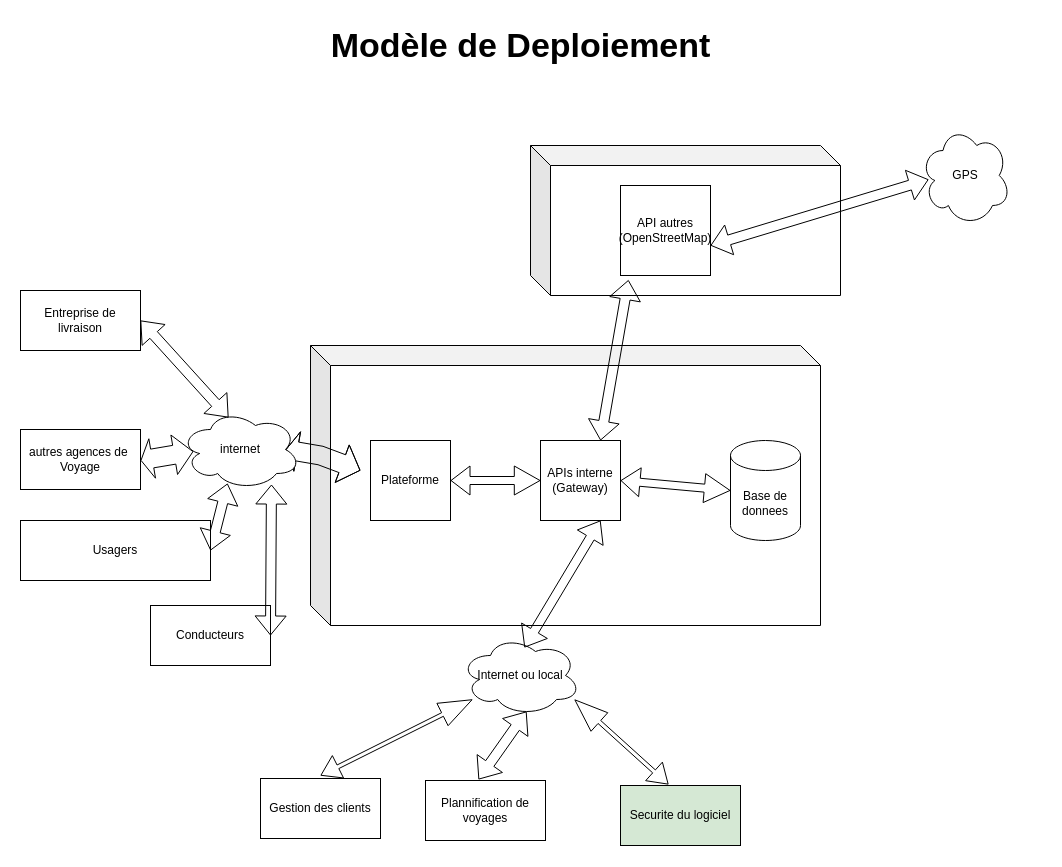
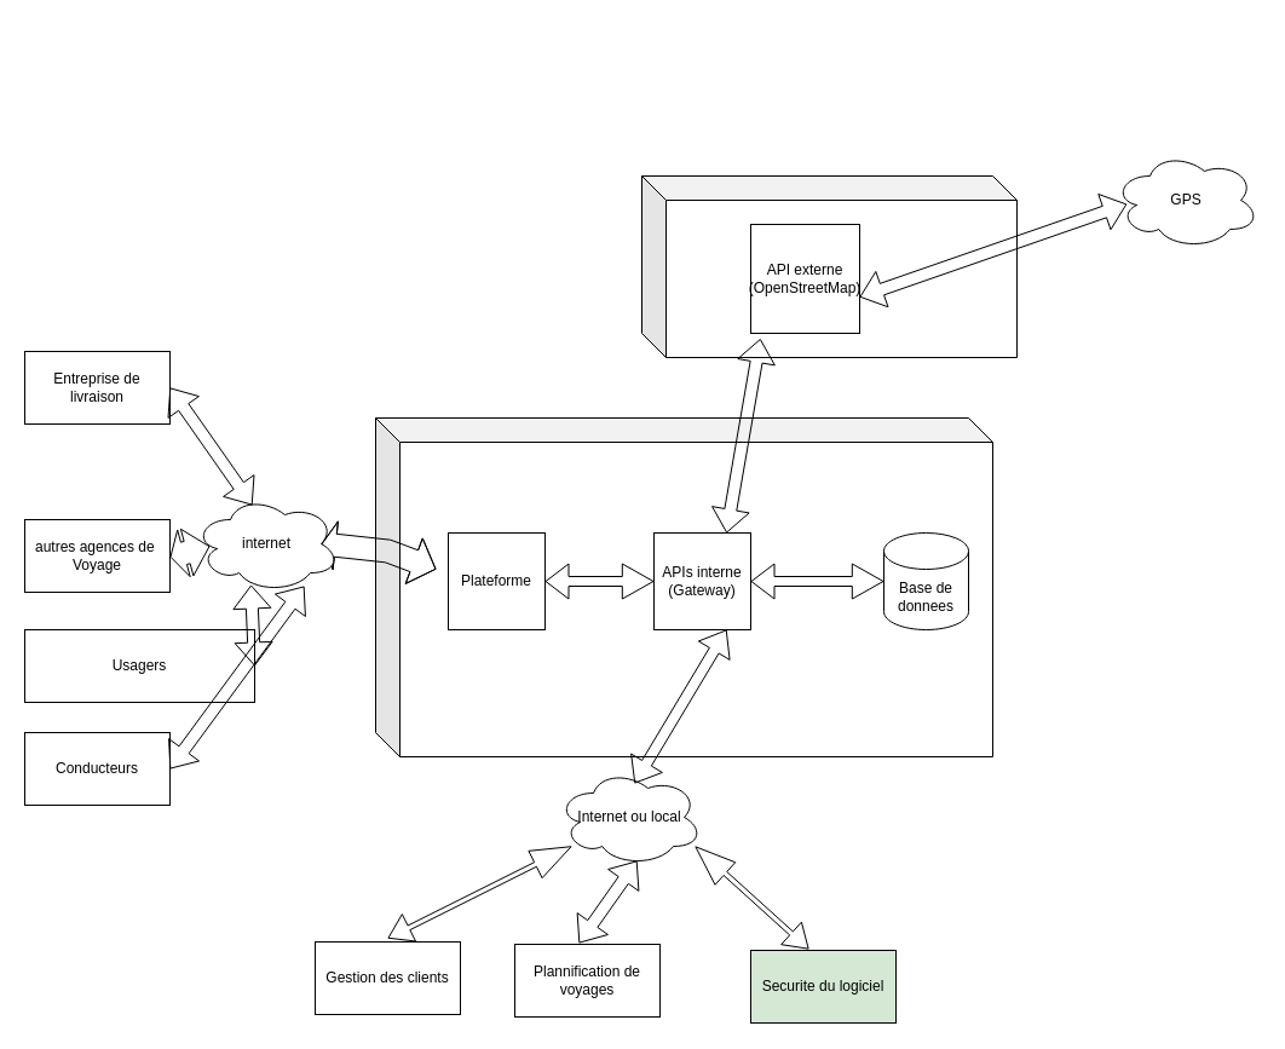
- <mxCell id="4" value="&lt;span style=&quot;font-size: 34px;&quot;&gt;&lt;b&gt;Modèle de Deploiement&lt;/b&gt;&lt;/span&gt;" style="text;html=1;align=center;verticalAlign=middle;resizable=0;points=[];autosize=1;strokeColor=none;fillColor=none;" vertex="1" parent="1"><mxGeometry x="320" y="20" width="400" height="50" as="geometry" /></mxCell>
- <mxCell id="31" value="GPS" style="ellipse;shape=cloud;whiteSpace=wrap;html=1;" vertex="1" parent="1"><mxGeometry x="920" y="125" width="90" height="100" as="geometry" /></mxCell>
+ <mxCell id="31" value="GPS" style="ellipse;shape=cloud;whiteSpace=wrap;html=1;" vertex="1" parent="1"><mxGeometry x="920" y="125" width="120" height="80" as="geometry" /></mxCell>
- <mxCell id="30" value="API autres&lt;br&gt;(OpenStreetMap)" style="whiteSpace=wrap;html=1;aspect=fixed;" vertex="1" parent="1"><mxGeometry x="620" y="185" width="90" height="90" as="geometry" /></mxCell>
+ <mxCell id="30" value="API externe&lt;br&gt;(OpenStreetMap)" style="whiteSpace=wrap;html=1;aspect=fixed;" vertex="1" parent="1"><mxGeometry x="620" y="185" width="90" height="90" as="geometry" /></mxCell>
- <mxCell id="12" value="internet" style="ellipse;shape=cloud;whiteSpace=wrap;html=1;" vertex="1" parent="1"><mxGeometry x="180" y="409" width="120" height="80" as="geometry" /></mxCell>
+ <mxCell id="12" value="internet" style="ellipse;shape=cloud;whiteSpace=wrap;html=1;" vertex="1" parent="1"><mxGeometry x="160" y="409" width="120" height="80" as="geometry" /></mxCell>
- <mxCell id="27" value="Base de&lt;div&gt;donnees&lt;/div&gt;" style="shape=cylinder3;whiteSpace=wrap;html=1;boundedLbl=1;backgroundOutline=1;size=15;" vertex="1" parent="1"><mxGeometry x="730" y="440" width="70" height="100" as="geometry" /></mxCell>
+ <mxCell id="27" value="Base de&lt;div&gt;donnees&lt;/div&gt;" style="shape=cylinder3;whiteSpace=wrap;html=1;boundedLbl=1;backgroundOutline=1;size=15;" vertex="1" parent="1"><mxGeometry x="730" y="440" width="70" height="80" as="geometry" /></mxCell>
- <mxCell id="18" value="Conducteurs" style="rounded=0;whiteSpace=wrap;html=1;" vertex="1" parent="1"><mxGeometry x="150" y="605" width="120" height="60" as="geometry" /></mxCell>
+ <mxCell id="18" value="Conducteurs" style="rounded=0;whiteSpace=wrap;html=1;" vertex="1" parent="1"><mxGeometry x="20" y="605" width="120" height="60" as="geometry" /></mxCell>
